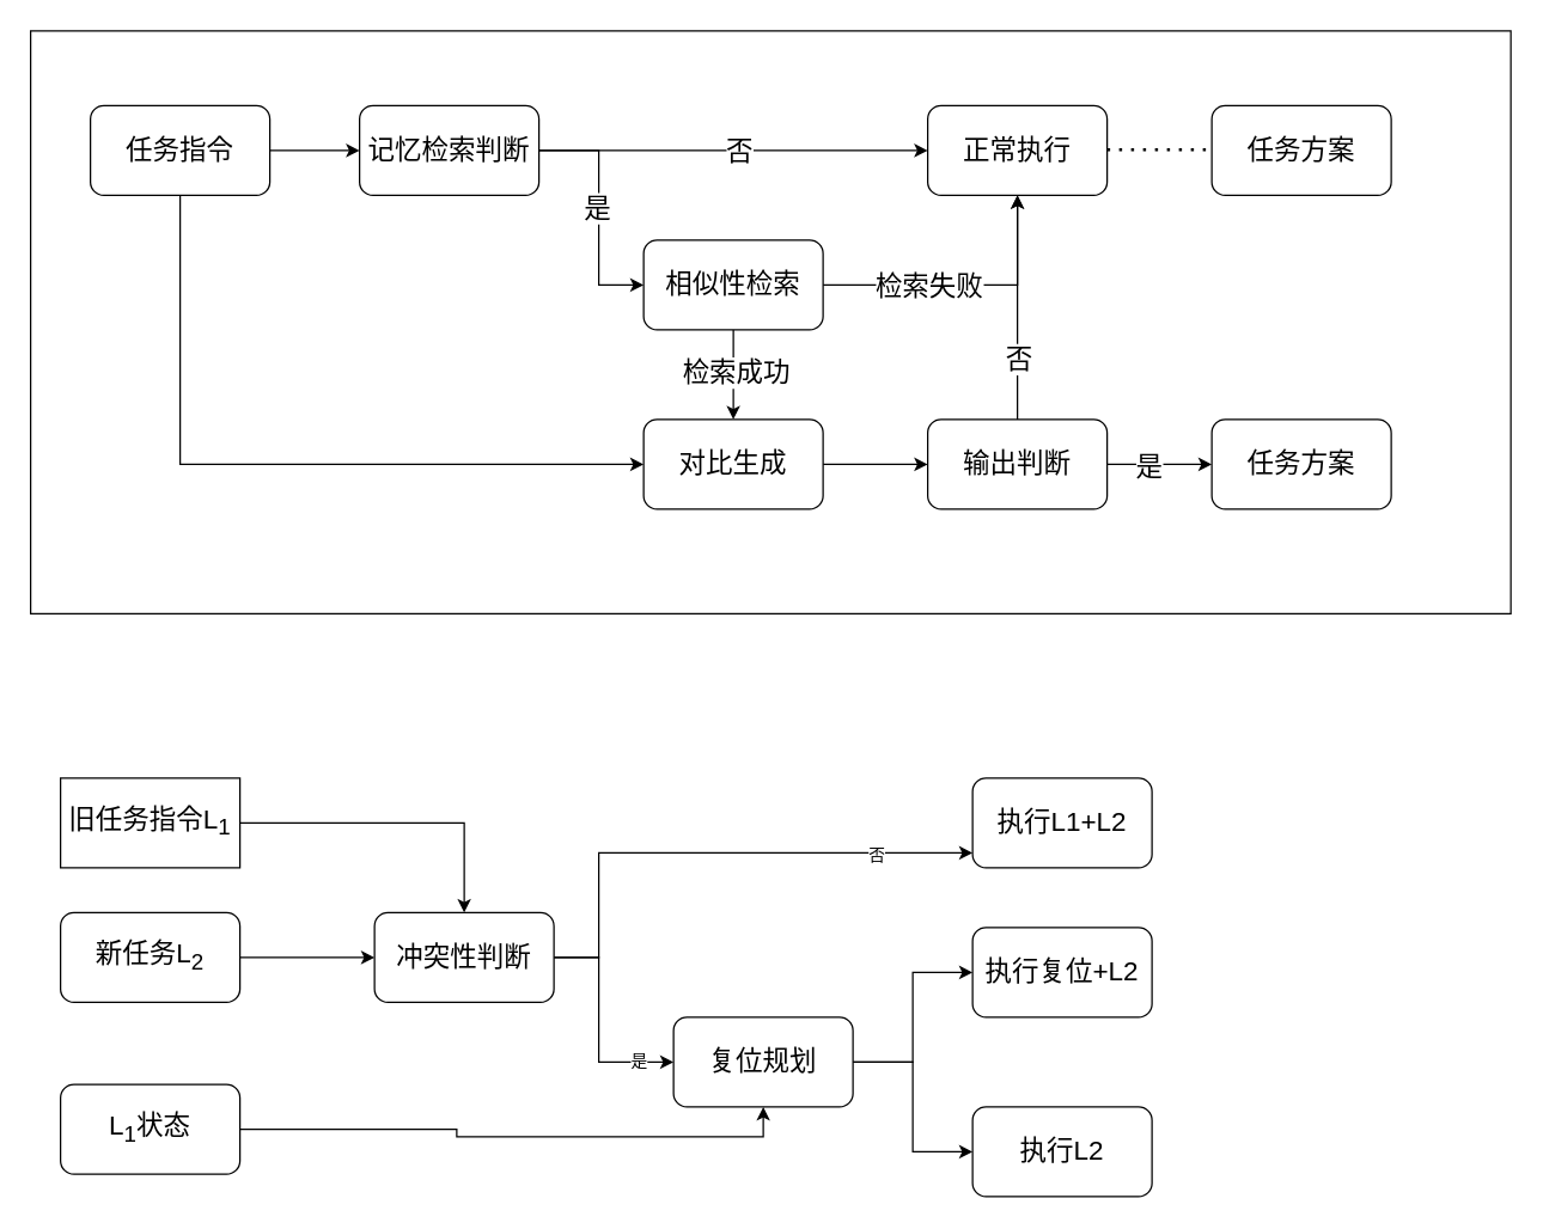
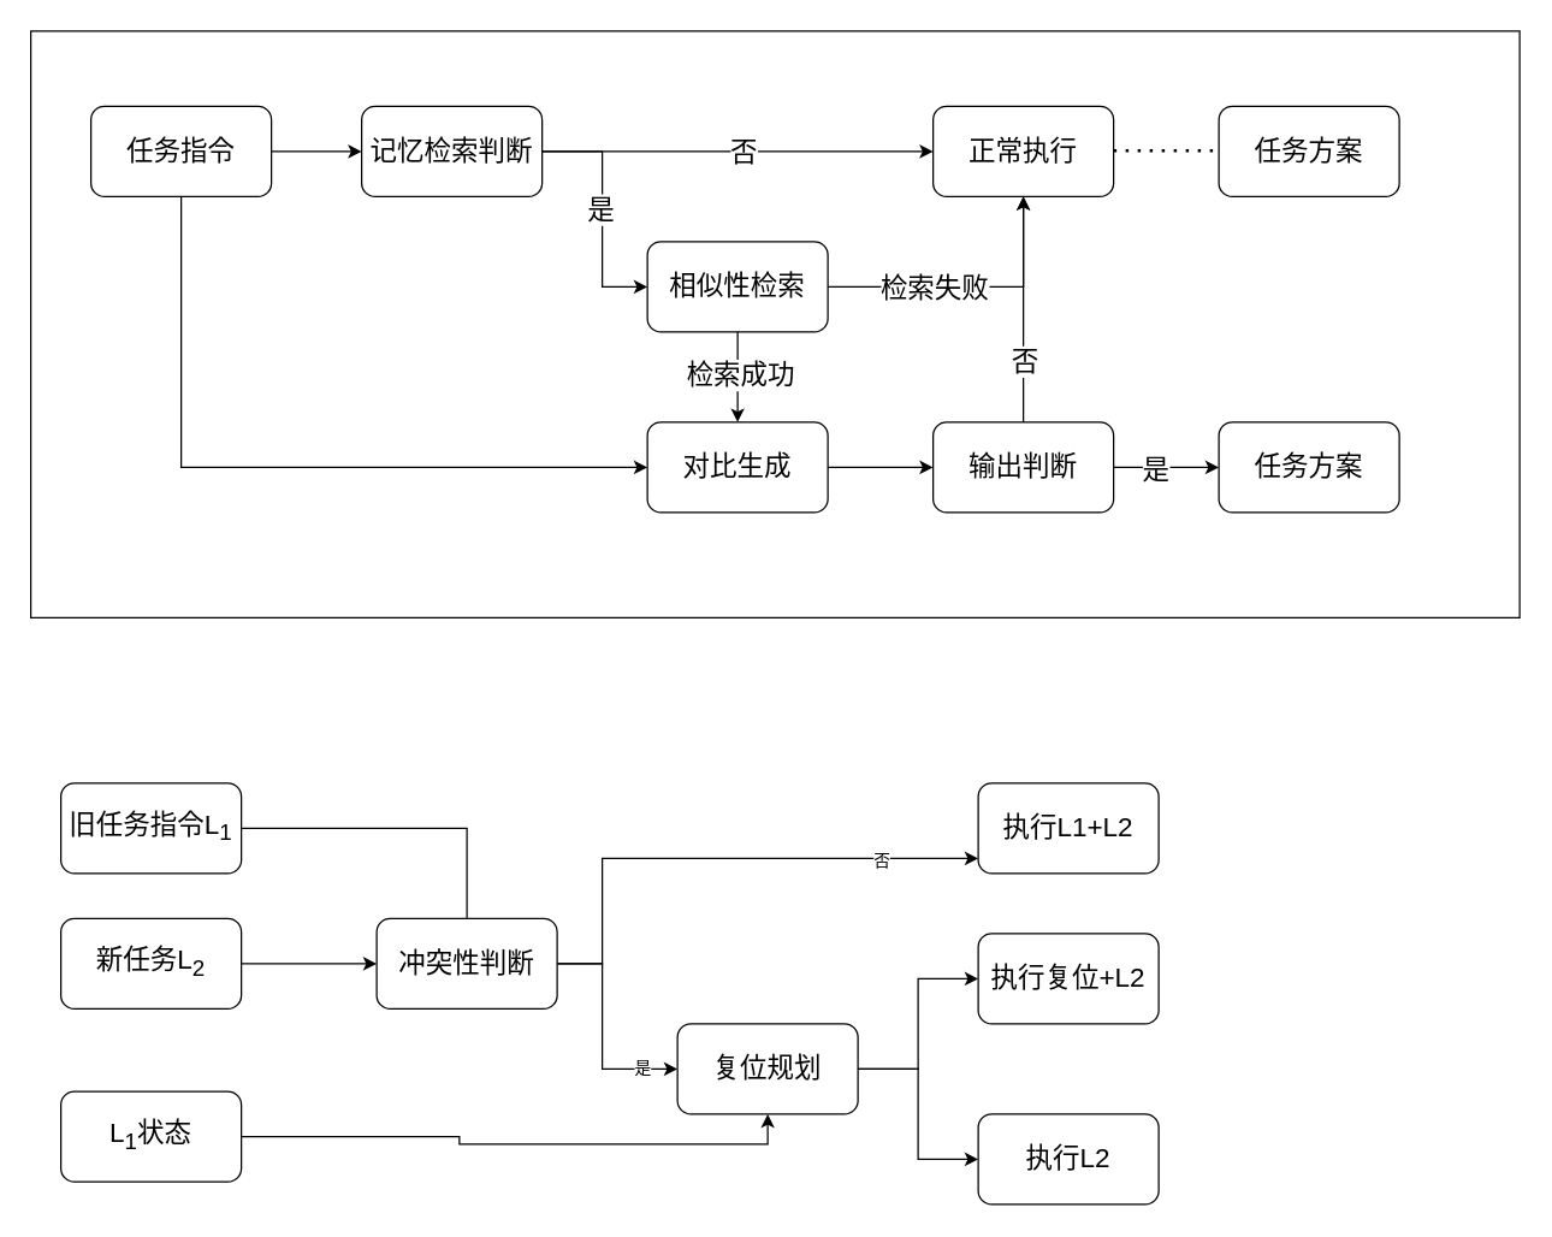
- <mxCell id="35" value="&lt;font style=&quot;font-size: 18px;&quot;&gt;旧任务指令L&lt;sub&gt;1&lt;/sub&gt;&lt;/font&gt;" style="whiteSpace=wrap;html=1;rounded=0;" vertex="1" parent="1"><mxGeometry x="40" y="520" width="120" height="60" as="geometry" /></mxCell>
+ <mxCell id="35" value="&lt;font style=&quot;font-size: 18px;&quot;&gt;旧任务指令L&lt;sub&gt;1&lt;/sub&gt;&lt;/font&gt;" style="whiteSpace=wrap;html=1;rounded=1;" vertex="1" parent="1"><mxGeometry x="40" y="520" width="120" height="60" as="geometry" /></mxCell>
- <mxCell id="34" style="edgeStyle=orthogonalEdgeStyle;rounded=0;orthogonalLoop=1;jettySize=auto;html=1;entryX=0.5;entryY=0;entryDx=0;entryDy=0;" edge="1" parent="1" source="35" target="33"><mxGeometry relative="1" as="geometry" /></mxCell>
+ <mxCell id="34" style="edgeStyle=orthogonalEdgeStyle;rounded=0;orthogonalLoop=1;jettySize=auto;html=1;entryX=0.5;entryY=0;entryDx=0;entryDy=0;endArrow=none;" edge="1" parent="1" source="35" target="33"><mxGeometry relative="1" as="geometry" /></mxCell>
